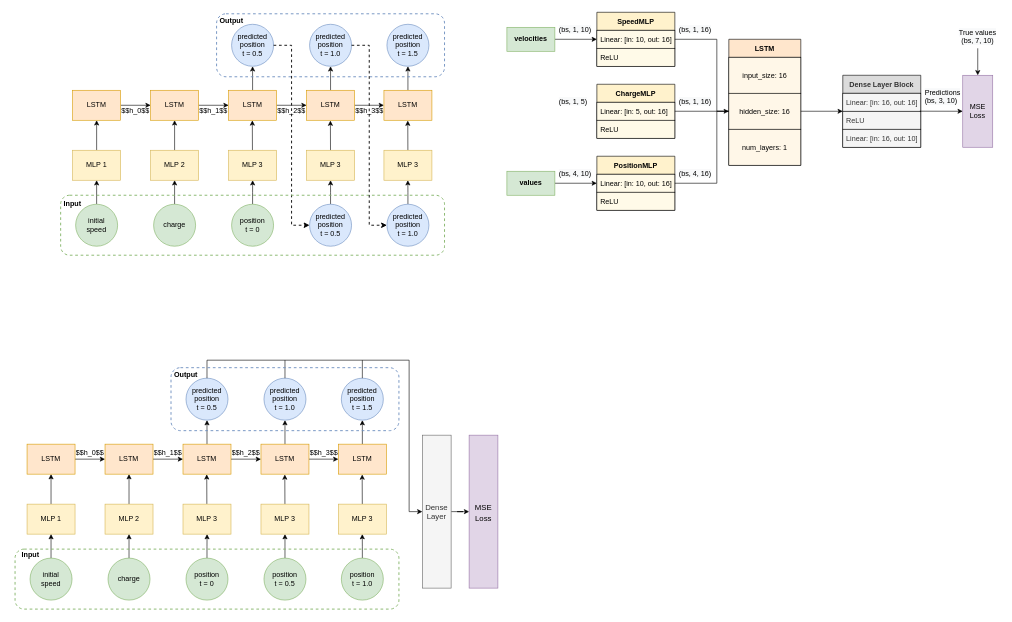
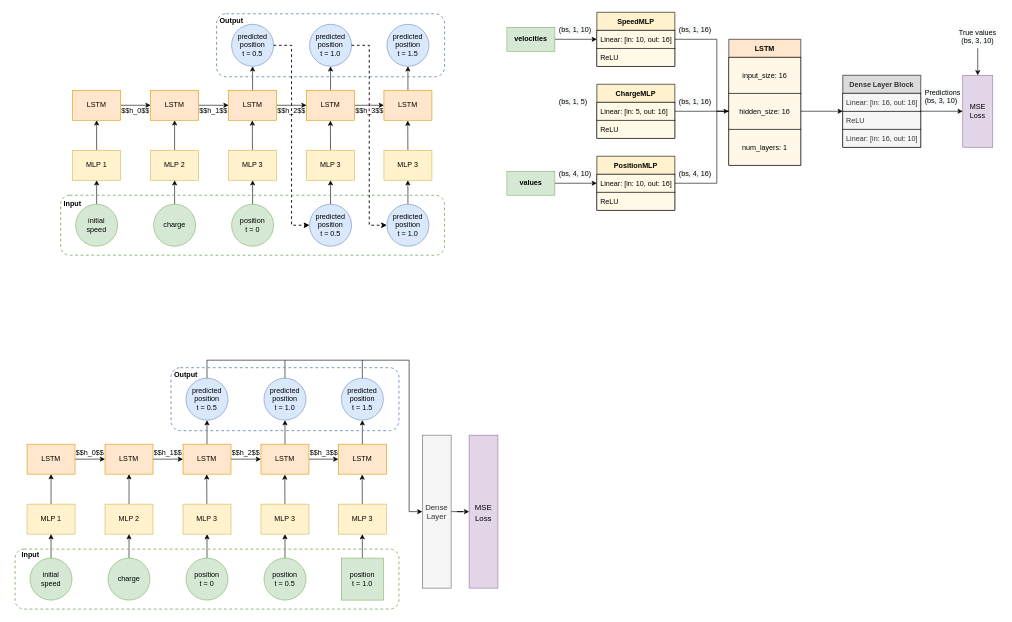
- <mxCell id="130" value="&lt;span style=&quot;color: rgb(0, 0, 0); font-family: Helvetica; font-size: 12px; font-style: normal; font-variant-ligatures: normal; font-variant-caps: normal; font-weight: 400; letter-spacing: normal; orphans: 2; text-indent: 0px; text-transform: none; widows: 2; word-spacing: 0px; -webkit-text-stroke-width: 0px; background-color: rgb(248, 249, 250); text-decoration-thickness: initial; text-decoration-style: initial; text-decoration-color: initial; float: none; display: inline !important;&quot;&gt;True values&lt;br&gt;(bs, 7, 10)&lt;/span&gt;" style="text;whiteSpace=wrap;html=1;align=center;" vertex="1" parent="1"><mxGeometry x="1594" y="40" width="70" height="30" as="geometry" /></mxCell>
+ <mxCell id="130" value="&lt;span style=&quot;color: rgb(0, 0, 0); font-family: Helvetica; font-size: 12px; font-style: normal; font-variant-ligatures: normal; font-variant-caps: normal; font-weight: 400; letter-spacing: normal; orphans: 2; text-indent: 0px; text-transform: none; widows: 2; word-spacing: 0px; -webkit-text-stroke-width: 0px; background-color: rgb(248, 249, 250); text-decoration-thickness: initial; text-decoration-style: initial; text-decoration-color: initial; float: none; display: inline !important;&quot;&gt;True values&lt;br&gt;(bs, 3, 10)&lt;/span&gt;" style="text;whiteSpace=wrap;html=1;align=center;" vertex="1" parent="1"><mxGeometry x="1594" y="40" width="70" height="30" as="geometry" /></mxCell>
- <mxCell id="69" value="position&lt;br&gt;t = 1.0" style="ellipse;whiteSpace=wrap;html=1;aspect=fixed;fillColor=#d5e8d4;strokeColor=#82b366;" parent="1" vertex="1"><mxGeometry x="568" y="930" width="70" height="70" as="geometry" /></mxCell>
+ <mxCell id="69" value="position&lt;br&gt;t = 1.0" style="whiteSpace=wrap;html=1;aspect=fixed;fillColor=#d5e8d4;strokeColor=#82b366;rounded=0;" parent="1" vertex="1"><mxGeometry x="568" y="930" width="70" height="70" as="geometry" /></mxCell>
